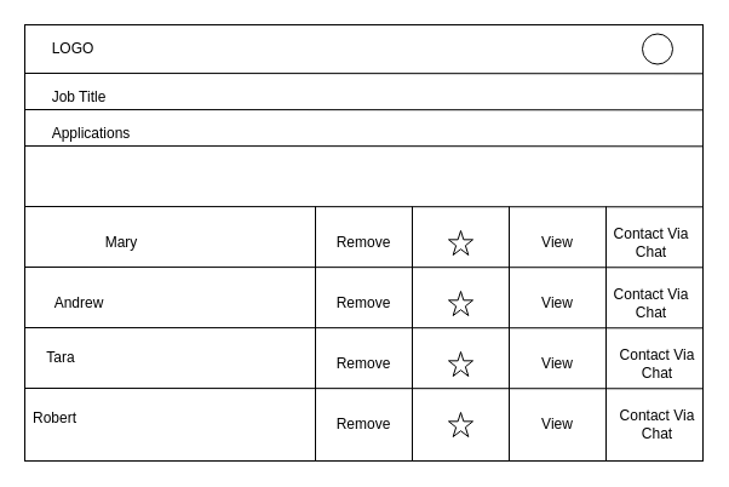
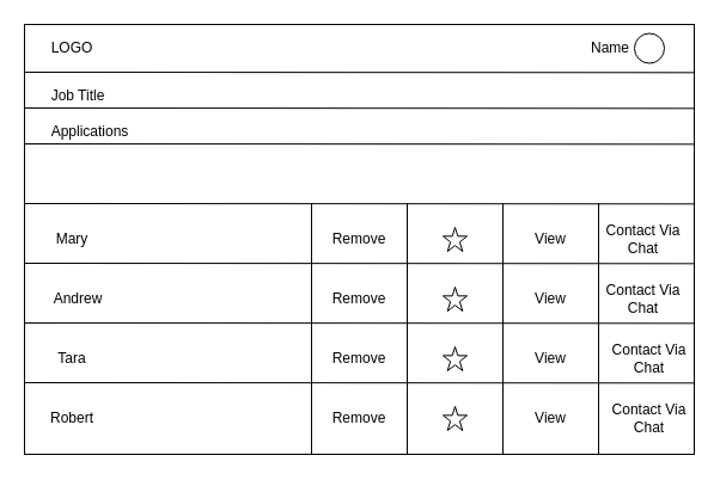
+ <mxCell id="5" value="Name" style="text;html=1;strokeColor=none;fillColor=none;align=center;verticalAlign=middle;whiteSpace=wrap;rounded=0;" vertex="1" parent="1"><mxGeometry x="490" y="30" width="40" height="20" as="geometry" /></mxCell>
- <mxCell id="19" value="Mary" style="text;html=1;strokeColor=none;fillColor=none;align=center;verticalAlign=middle;whiteSpace=wrap;rounded=0;" vertex="1" parent="1"><mxGeometry x="80" y="190" width="40" height="20" as="geometry" /></mxCell>
+ <mxCell id="19" value="Mary" style="text;html=1;strokeColor=none;fillColor=none;align=center;verticalAlign=middle;whiteSpace=wrap;rounded=0;" vertex="1" parent="1"><mxGeometry x="40" y="190" width="40" height="20" as="geometry" /></mxCell>
- <mxCell id="21" value="Tara" style="text;html=1;strokeColor=none;fillColor=none;align=center;verticalAlign=middle;whiteSpace=wrap;rounded=0;" vertex="1" parent="1"><mxGeometry x="30" y="285" width="40" height="20" as="geometry" /></mxCell>
+ <mxCell id="21" value="Tara" style="text;html=1;strokeColor=none;fillColor=none;align=center;verticalAlign=middle;whiteSpace=wrap;rounded=0;" vertex="1" parent="1"><mxGeometry x="40" y="290" width="40" height="20" as="geometry" /></mxCell>
- <mxCell id="22" value="Robert" style="text;html=1;strokeColor=none;fillColor=none;align=center;verticalAlign=middle;whiteSpace=wrap;rounded=0;" vertex="1" parent="1"><mxGeometry x="25" y="335" width="40" height="20" as="geometry" /></mxCell>
+ <mxCell id="22" value="Robert" style="text;html=1;strokeColor=none;fillColor=none;align=center;verticalAlign=middle;whiteSpace=wrap;rounded=0;" vertex="1" parent="1"><mxGeometry x="40" y="340" width="40" height="20" as="geometry" /></mxCell>
